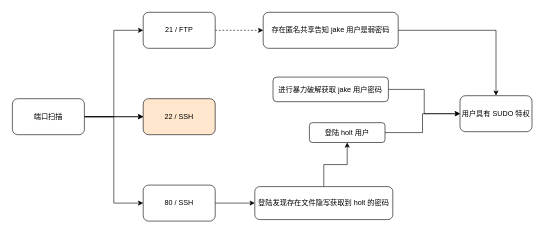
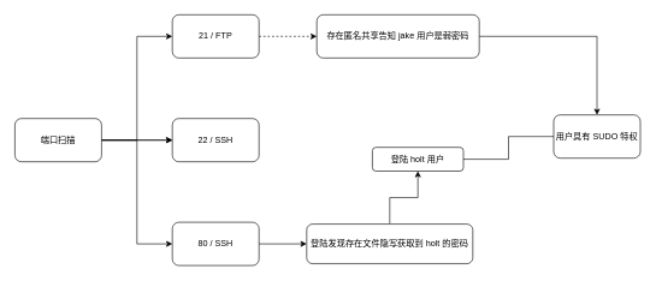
- <mxCell id="15" value="进行暴力破解获取 jake 用户密码" style="whiteSpace=wrap;html=1;rounded=1;" vertex="1" parent="1"><mxGeometry x="454.38" y="128" width="192.25" height="41" as="geometry" /></mxCell>
- <mxCell id="14" value="" style="edgeStyle=orthogonalEdgeStyle;rounded=0;orthogonalLoop=1;jettySize=auto;html=1;" edge="1" parent="1" source="15" target="16"><mxGeometry relative="1" as="geometry" /></mxCell>
- <mxCell id="19" style="edgeStyle=orthogonalEdgeStyle;rounded=0;orthogonalLoop=1;jettySize=auto;html=1;entryX=0;entryY=0.5;entryDx=0;entryDy=0;" edge="1" parent="1" source="20" target="16"><mxGeometry relative="1" as="geometry" /></mxCell>
+ <mxCell id="19" style="edgeStyle=orthogonalEdgeStyle;rounded=0;orthogonalLoop=1;jettySize=auto;html=1;entryX=0;entryY=0.5;entryDx=0;entryDy=0;endArrow=none;" edge="1" parent="1" source="20" target="16"><mxGeometry relative="1" as="geometry" /></mxCell>
- <mxCell id="11" value="22 / SSH" style="whiteSpace=wrap;html=1;rounded=1;fillColor=#ffe6cc;" vertex="1" parent="1"><mxGeometry x="238" y="164" width="120" height="60" as="geometry" /></mxCell>
+ <mxCell id="11" value="22 / SSH" style="whiteSpace=wrap;html=1;rounded=1;" vertex="1" parent="1"><mxGeometry x="238" y="164" width="120" height="60" as="geometry" /></mxCell>
